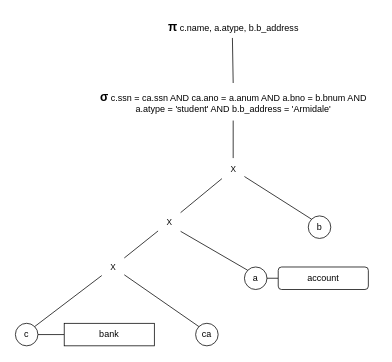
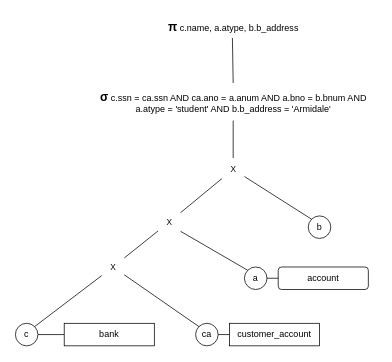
+ <mxCell id="8" value="" style="rounded=0;orthogonalLoop=1;jettySize=auto;html=1;endArrow=none;endFill=0;" edge="1" parent="1" source="9" target="10"><mxGeometry relative="1" as="geometry" /></mxCell>
+ <mxCell id="10" value="customer_account" style="whiteSpace=wrap;html=1;" vertex="1" parent="1"><mxGeometry x="305" y="430" width="120" height="30" as="geometry" /></mxCell>
